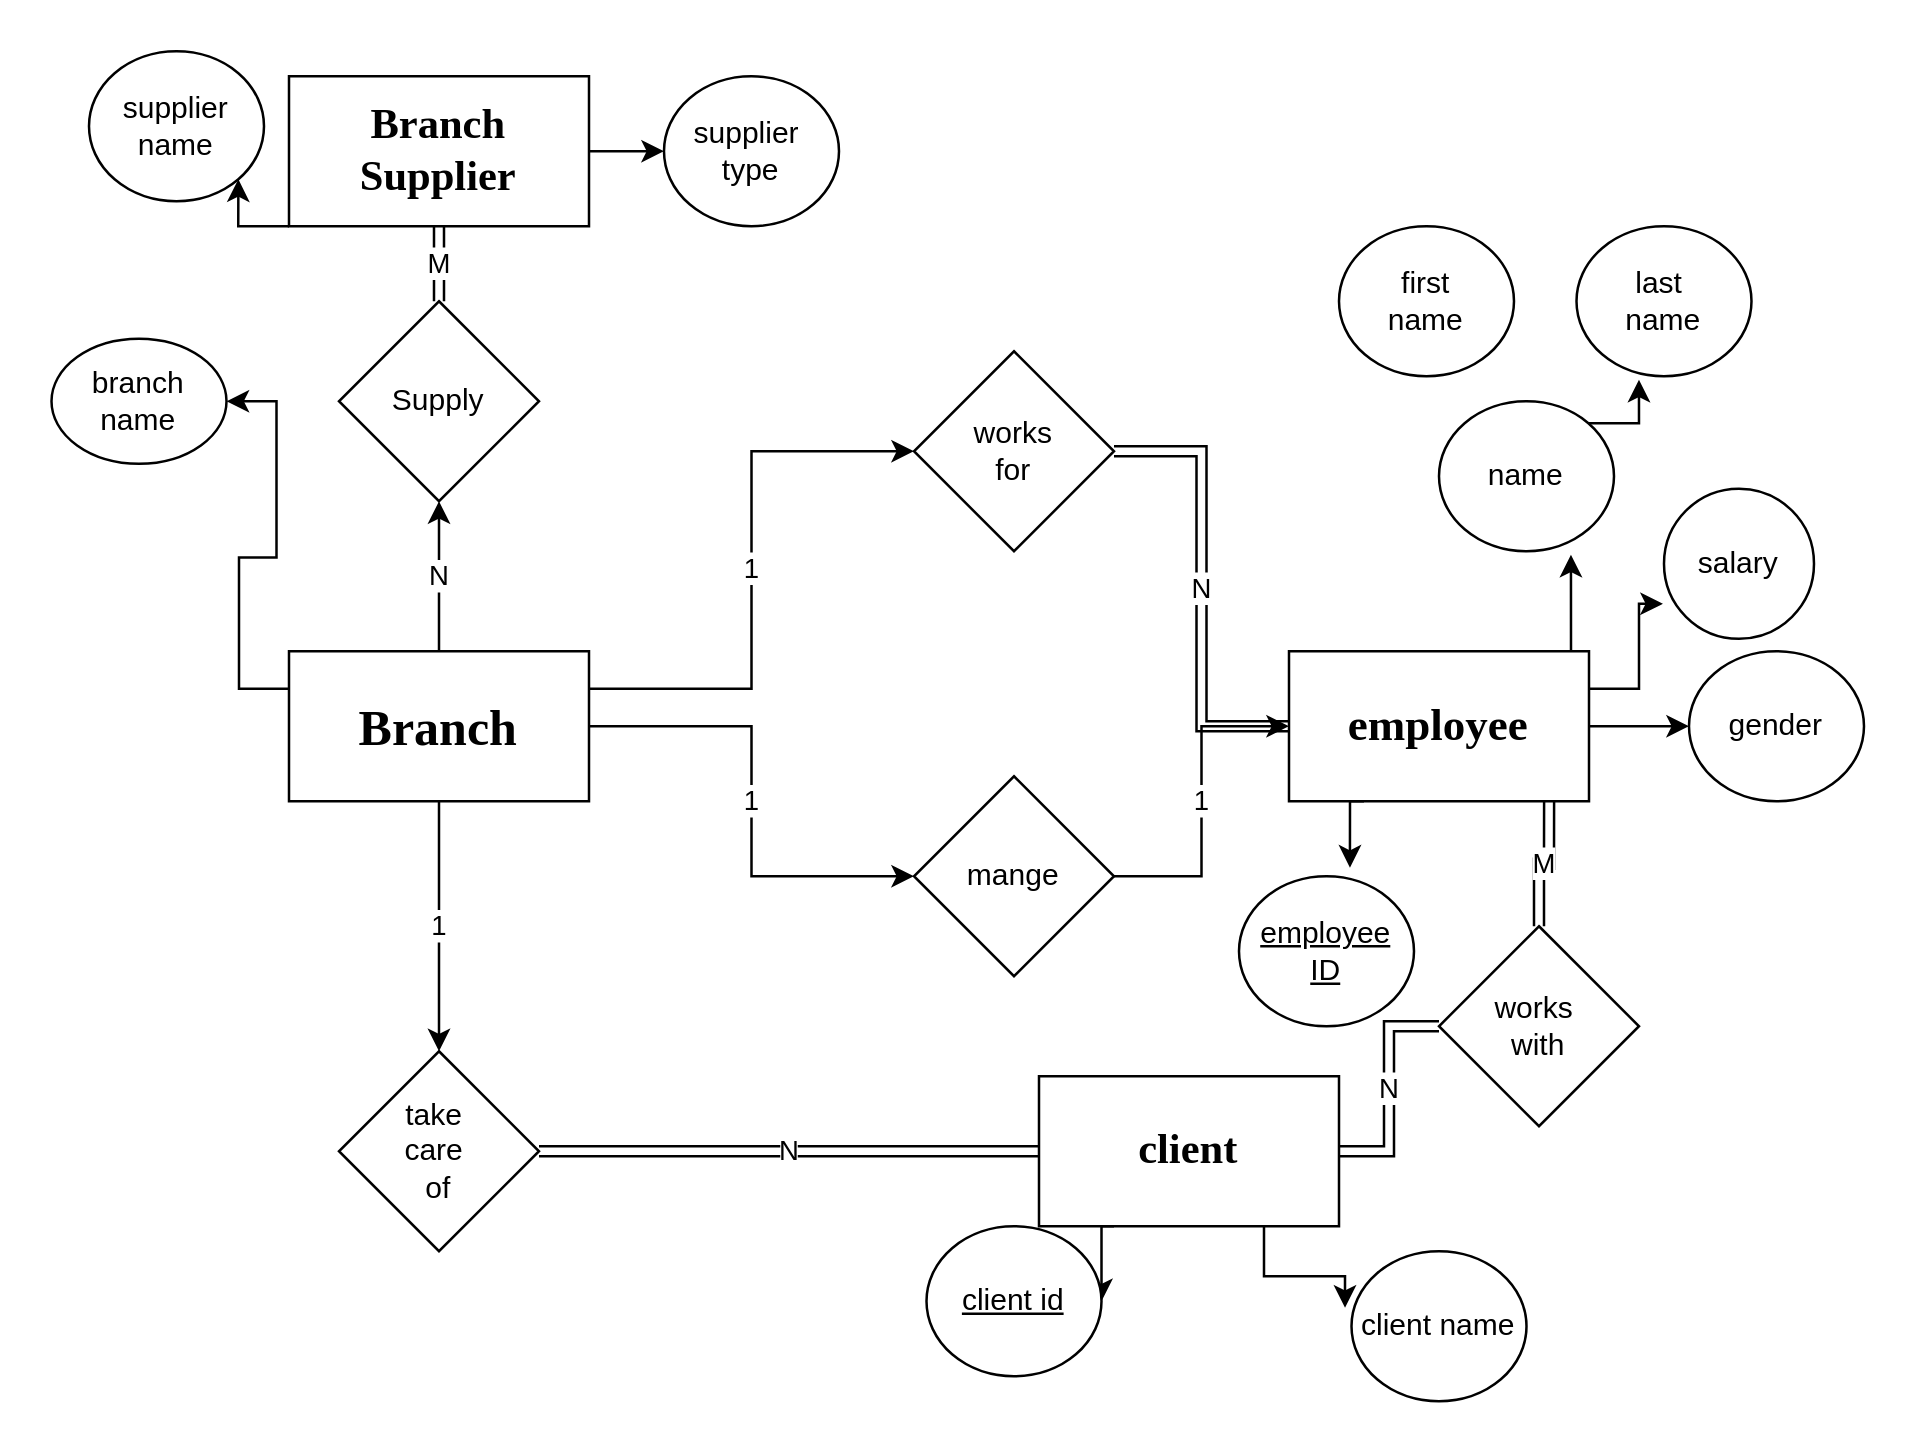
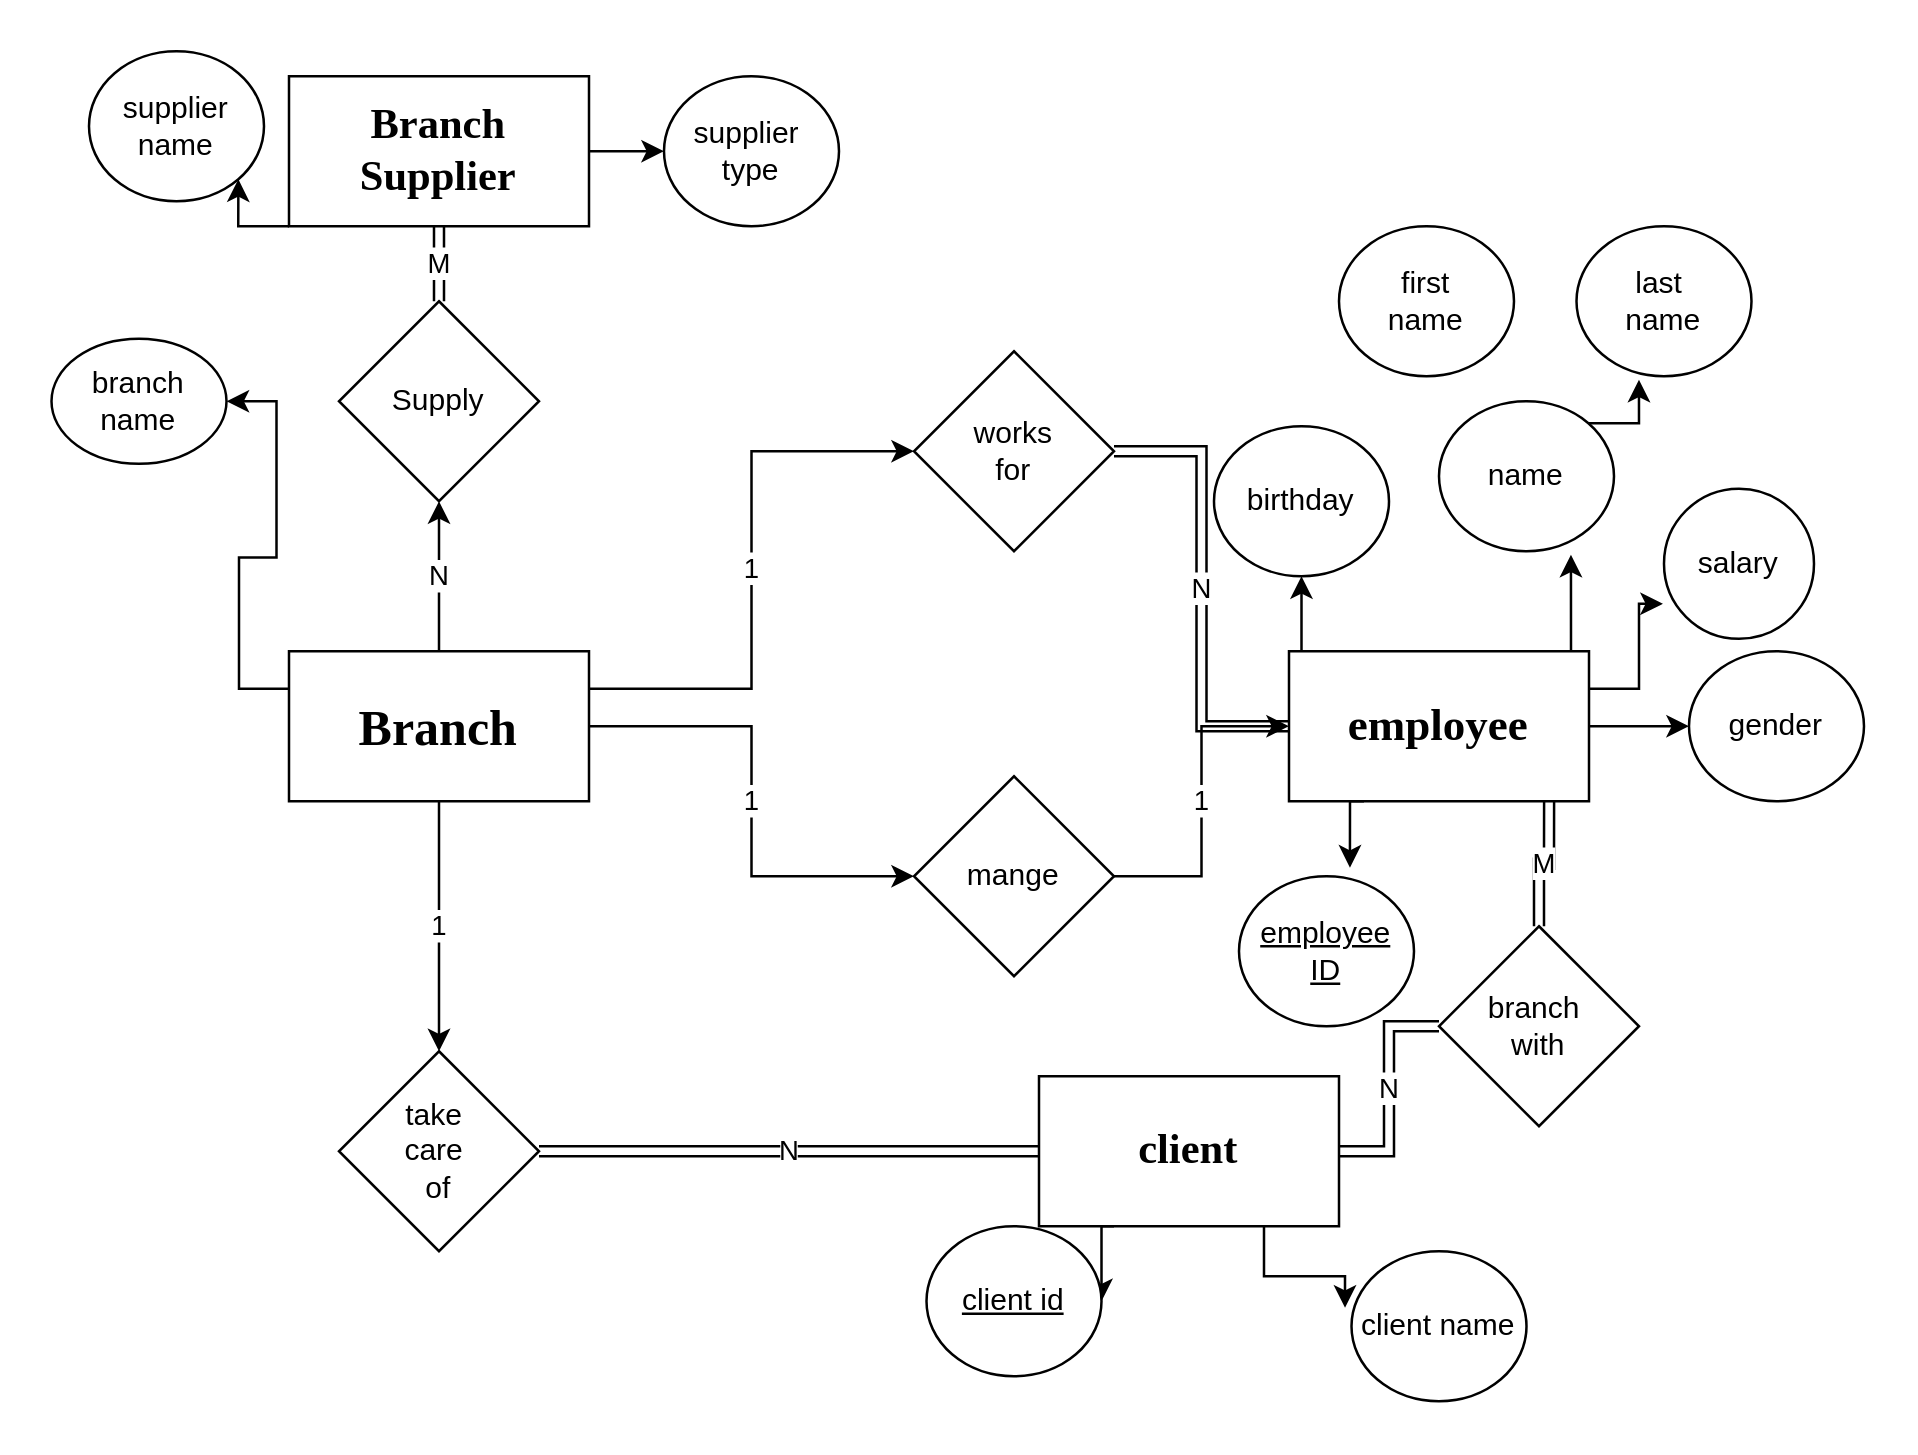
+ <mxCell id="43" value="birthday" style="ellipse;whiteSpace=wrap;html=1;" vertex="1" parent="1"><mxGeometry x="485" y="170" width="70" height="60" as="geometry" /></mxCell>
+ <mxCell id="29" style="edgeStyle=orthogonalEdgeStyle;rounded=0;orthogonalLoop=1;jettySize=auto;html=1;exitX=0;exitY=0;exitDx=0;exitDy=0;entryX=0.5;entryY=1;entryDx=0;entryDy=0;" edge="1" parent="1" source="33" target="43"><mxGeometry relative="1" as="geometry" /></mxCell>
- <mxCell id="27" value="works&amp;nbsp;&lt;br&gt;with" style="rhombus;whiteSpace=wrap;html=1;" vertex="1" parent="1"><mxGeometry x="575" y="370" width="80" height="80" as="geometry" /></mxCell>
+ <mxCell id="27" value="branch&amp;nbsp;&lt;br&gt;with" style="rhombus;whiteSpace=wrap;html=1;" vertex="1" parent="1"><mxGeometry x="575" y="370" width="80" height="80" as="geometry" /></mxCell>
